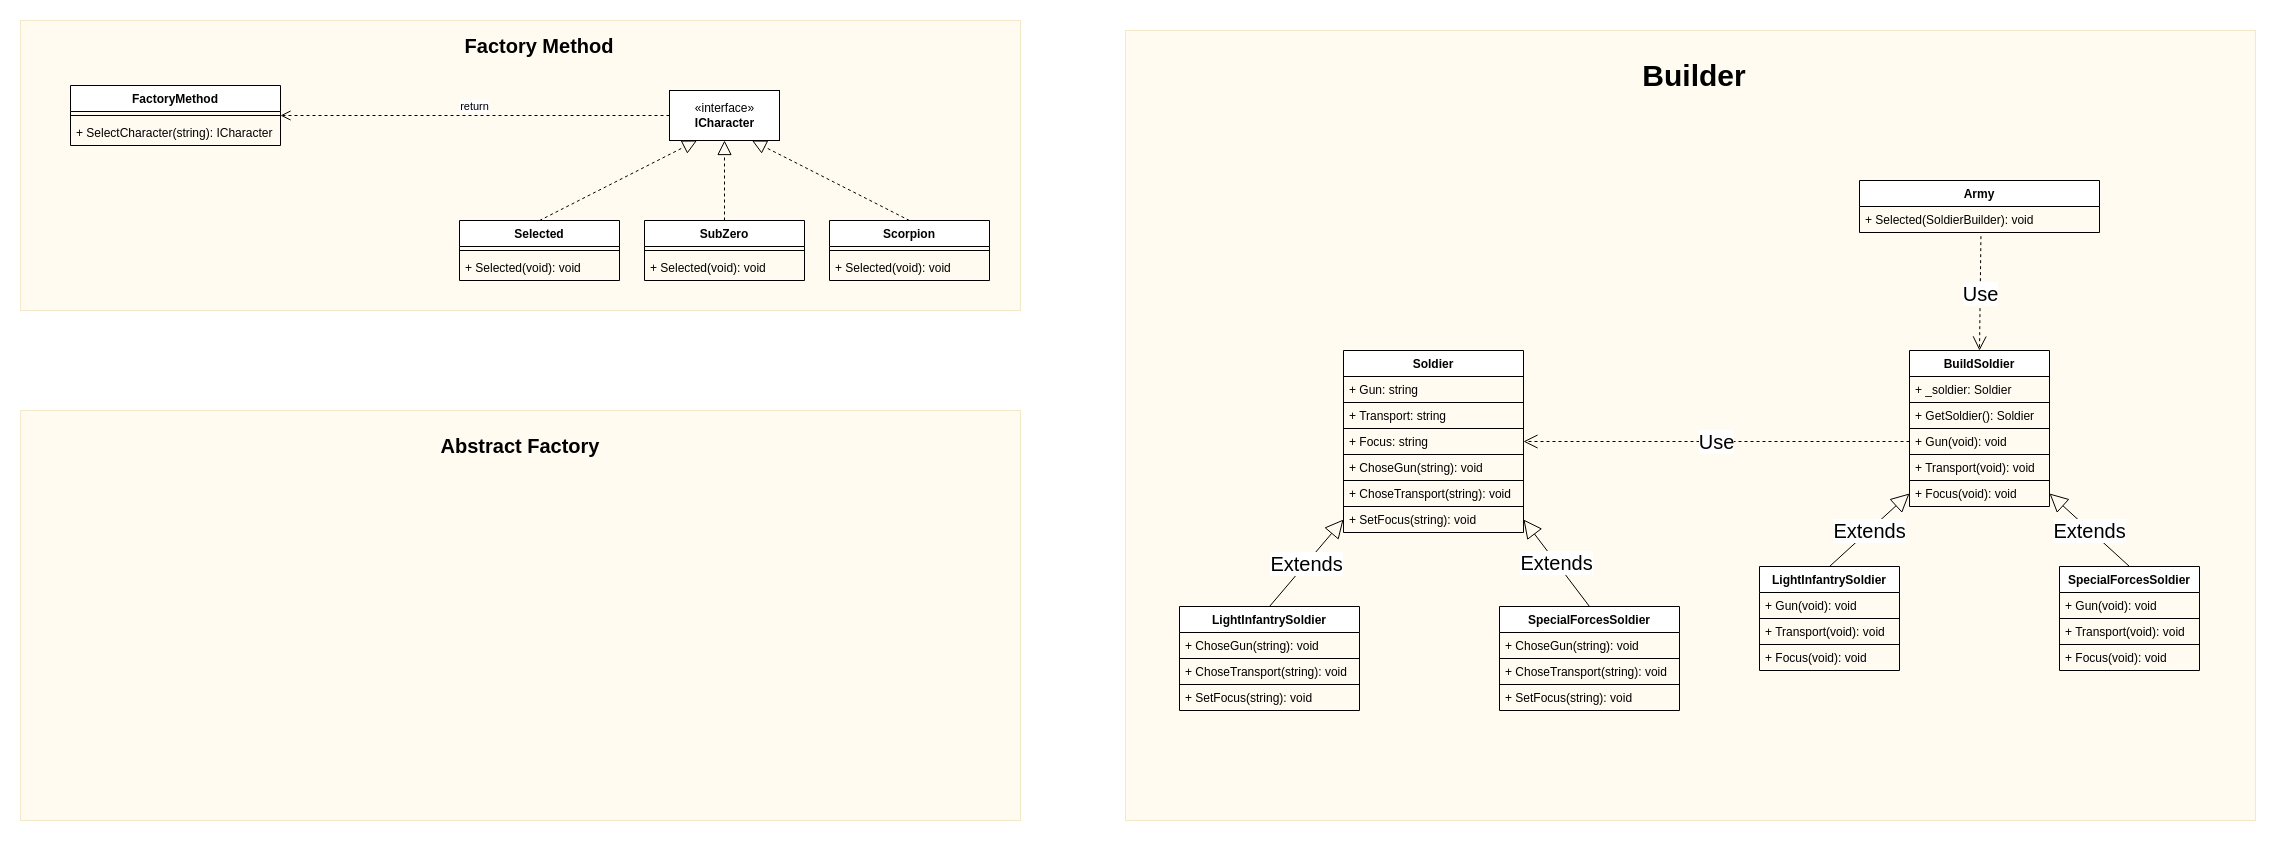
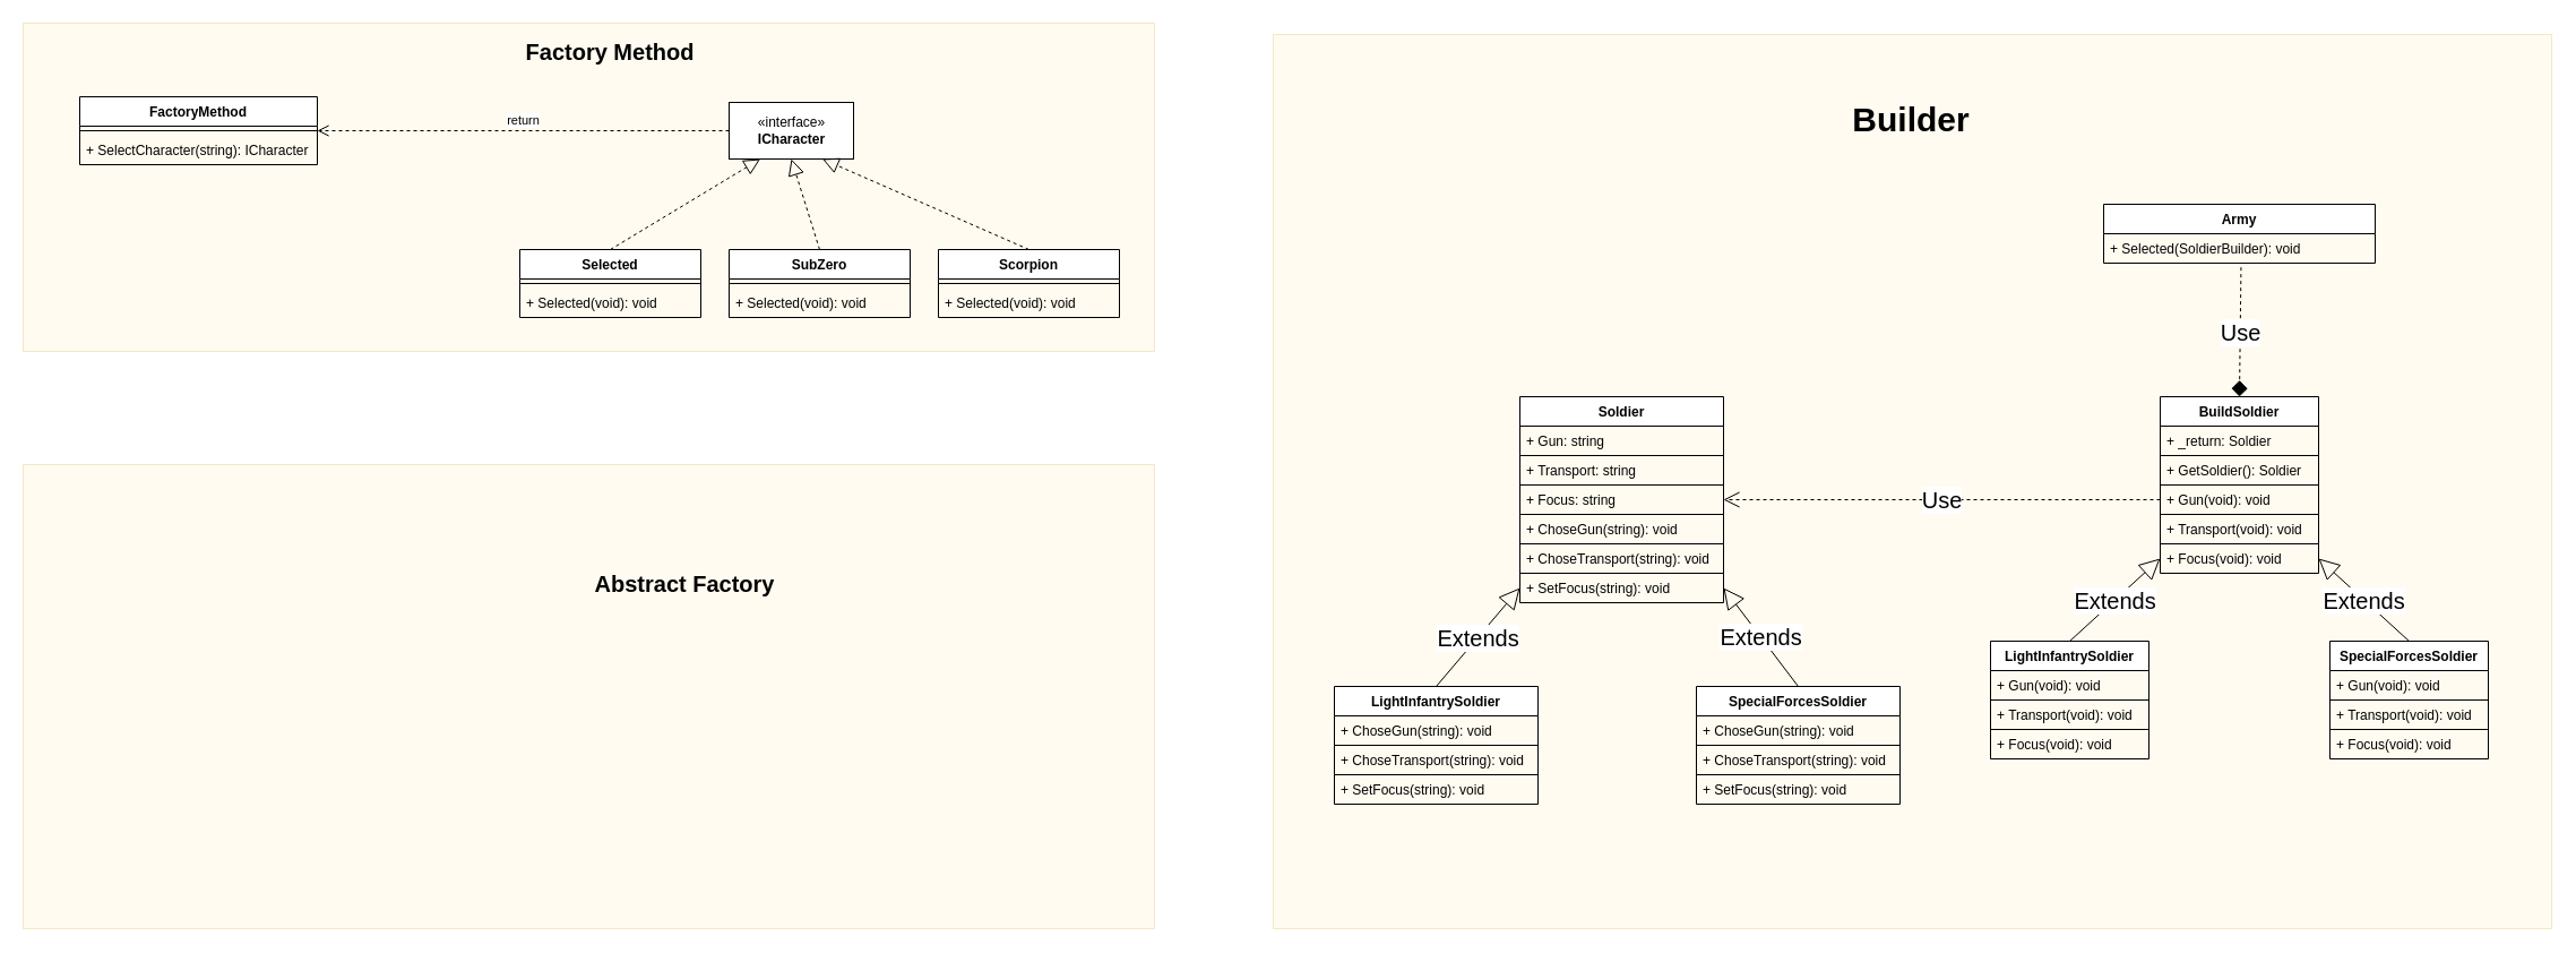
- <mxCell id="24" value="&lt;font size=&quot;1&quot; style=&quot;&quot;&gt;&lt;b style=&quot;font-size: 30px;&quot;&gt;Builder&lt;/b&gt;&lt;/font&gt;" style="text;html=1;strokeColor=none;fillColor=none;align=center;verticalAlign=middle;whiteSpace=wrap;rounded=0;fillStyle=auto;opacity=30;" vertex="1" parent="1"><mxGeometry x="1479" y="60" width="430" height="30" as="geometry" /></mxCell>
+ <mxCell id="24" value="&lt;font size=&quot;1&quot; style=&quot;&quot;&gt;&lt;b style=&quot;font-size: 30px;&quot;&gt;Builder&lt;/b&gt;&lt;/font&gt;" style="text;html=1;strokeColor=none;fillColor=none;align=center;verticalAlign=middle;whiteSpace=wrap;rounded=0;fillStyle=auto;opacity=30;" vertex="1" parent="1"><mxGeometry x="1474" y="90" width="430" height="30" as="geometry" /></mxCell>
- <mxCell id="5" value="«interface»&lt;br&gt;&lt;b&gt;ICharacter&lt;/b&gt;" style="html=1;" vertex="1" parent="1"><mxGeometry x="669" y="90" width="110" height="50" as="geometry" /></mxCell>
+ <mxCell id="5" value="«interface»&lt;br&gt;&lt;b&gt;ICharacter&lt;/b&gt;" style="html=1;" vertex="1" parent="1"><mxGeometry x="644" y="90" width="110" height="50" as="geometry" /></mxCell>
- <mxCell id="61" value="Use" style="endArrow=open;endSize=12;dashed=1;html=1;rounded=0;fontSize=20;exitX=0.506;exitY=1.141;exitDx=0;exitDy=0;entryX=0.5;entryY=0;entryDx=0;entryDy=0;exitPerimeter=0;" edge="1" parent="1" source="60" target="42"><mxGeometry width="160" relative="1" as="geometry"><mxPoint x="1980.54" y="124.456" as="sourcePoint" /><mxPoint x="1499" y="240" as="targetPoint" /></mxGeometry></mxCell>
+ <mxCell id="61" value="Use" style="endArrow=diamond;endSize=12;dashed=1;html=1;rounded=0;fontSize=20;exitX=0.506;exitY=1.141;exitDx=0;exitDy=0;entryX=0.5;entryY=0;entryDx=0;entryDy=0;exitPerimeter=0;" edge="1" parent="1" source="60" target="42"><mxGeometry width="160" relative="1" as="geometry"><mxPoint x="1980.54" y="124.456" as="sourcePoint" /><mxPoint x="1499" y="240" as="targetPoint" /></mxGeometry></mxCell>
- <mxCell id="43" value="+ _soldier: Soldier" style="text;strokeColor=default;fillColor=none;align=left;verticalAlign=top;spacingLeft=4;spacingRight=4;overflow=hidden;rotatable=0;points=[[0,0.5],[1,0.5]];portConstraint=eastwest;" vertex="1" parent="42"><mxGeometry y="26" width="140" height="26" as="geometry" /></mxCell>
+ <mxCell id="43" value="+ _return: Soldier" style="text;strokeColor=default;fillColor=none;align=left;verticalAlign=top;spacingLeft=4;spacingRight=4;overflow=hidden;rotatable=0;points=[[0,0.5],[1,0.5]];portConstraint=eastwest;" vertex="1" parent="42"><mxGeometry y="26" width="140" height="26" as="geometry" /></mxCell>
- <mxCell id="23" value="&lt;font style=&quot;font-size: 20px;&quot;&gt;&lt;b&gt;Abstract Factory&lt;/b&gt;&lt;/font&gt;" style="text;html=1;strokeColor=none;fillColor=none;align=center;verticalAlign=middle;whiteSpace=wrap;rounded=0;fillStyle=auto;opacity=30;" vertex="1" parent="1"><mxGeometry x="305" y="430" width="430" height="30" as="geometry" /></mxCell>
+ <mxCell id="23" value="&lt;font style=&quot;font-size: 20px;&quot;&gt;&lt;b&gt;Abstract Factory&lt;/b&gt;&lt;/font&gt;" style="text;html=1;strokeColor=none;fillColor=none;align=center;verticalAlign=middle;whiteSpace=wrap;rounded=0;fillStyle=auto;opacity=30;" vertex="1" parent="1"><mxGeometry x="390" y="500" width="430" height="30" as="geometry" /></mxCell>
